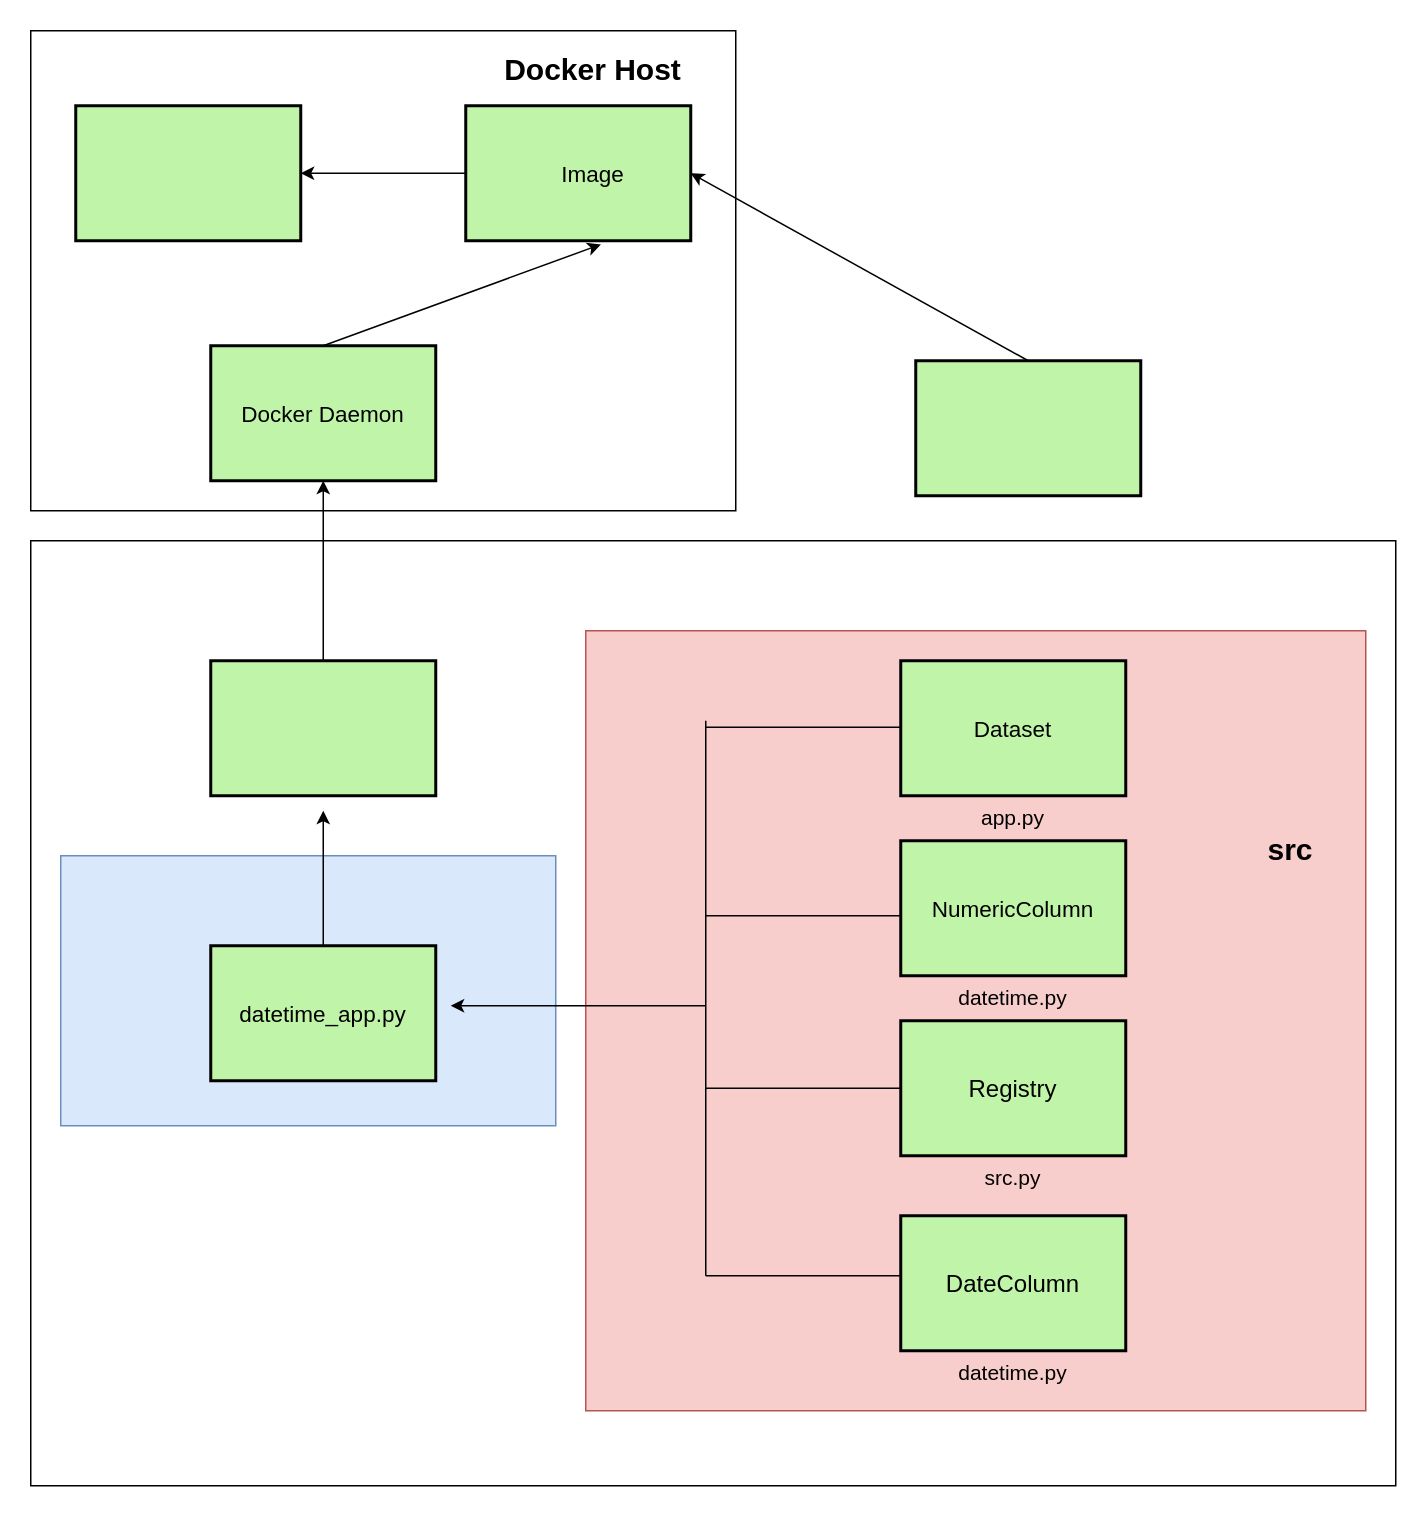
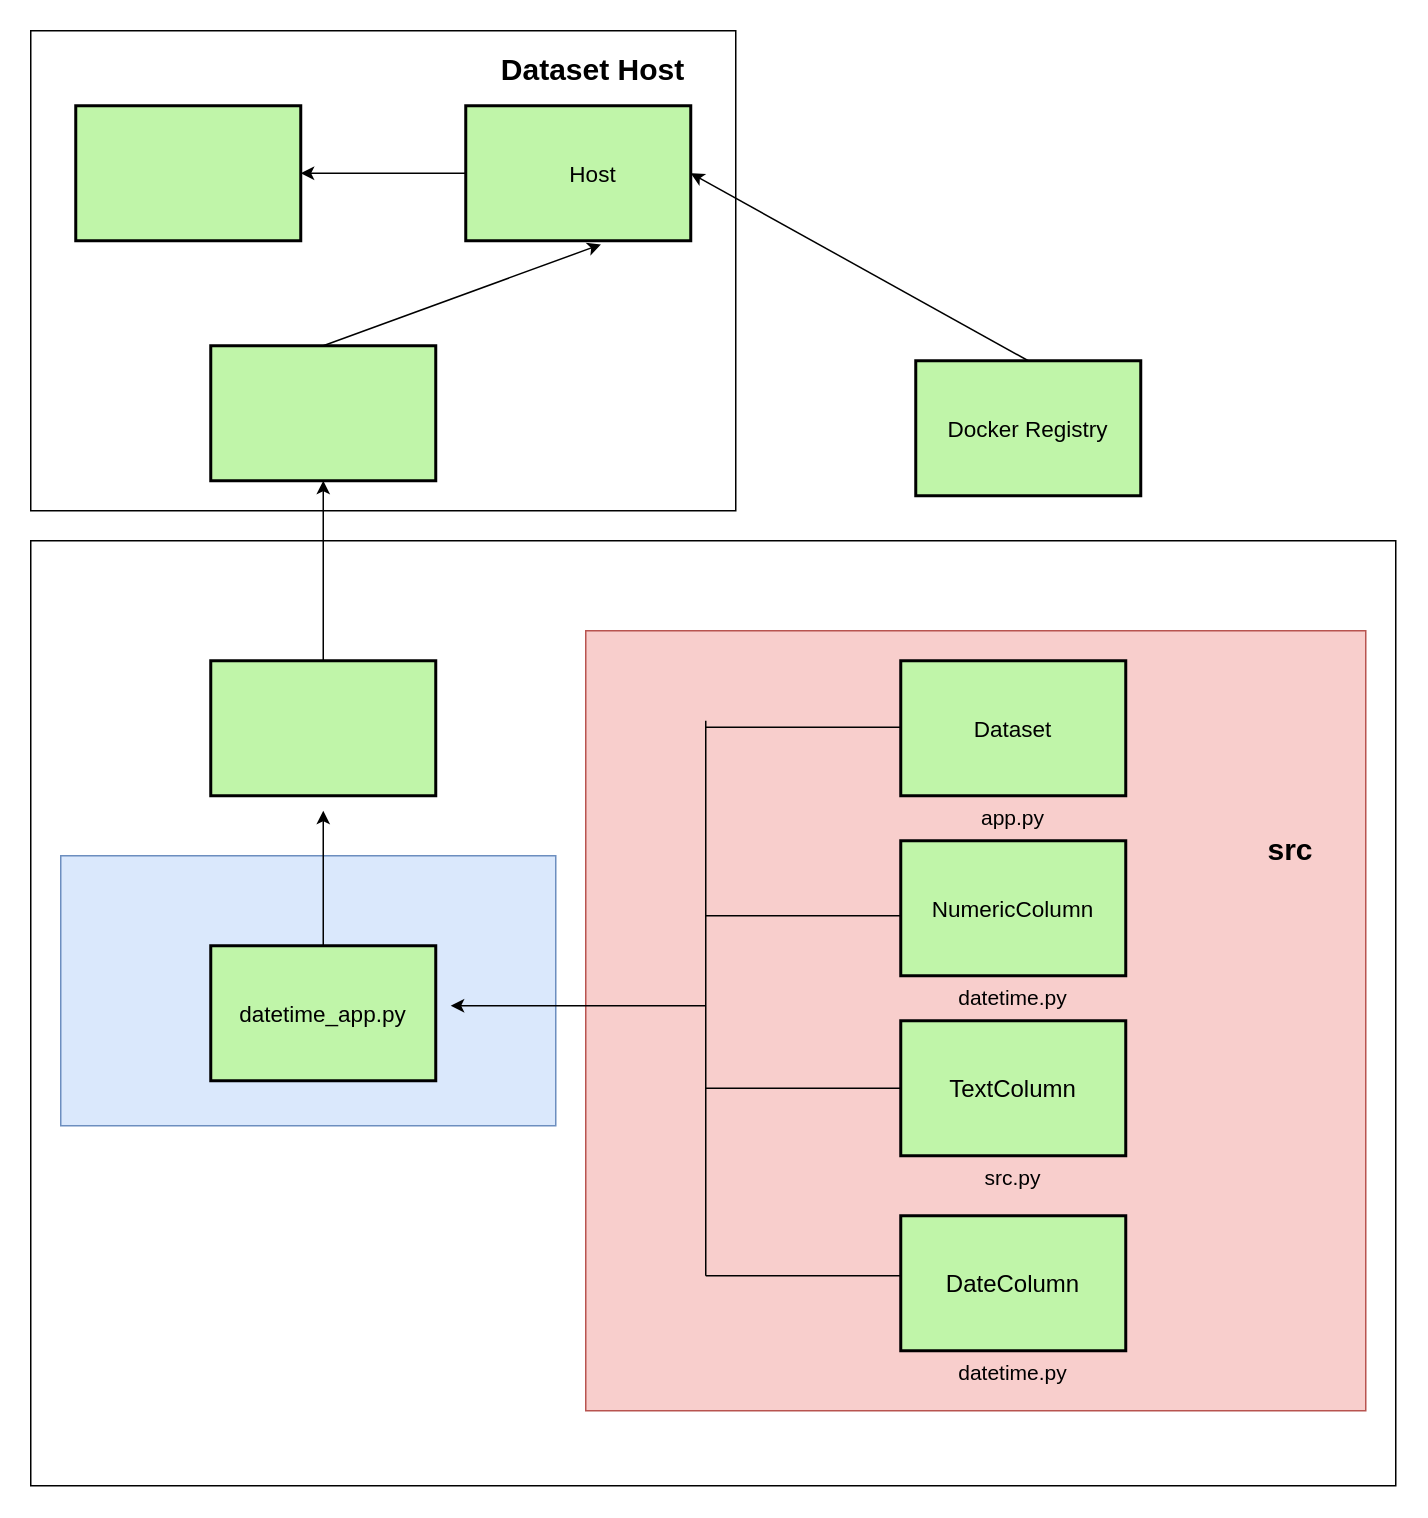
- <mxCell id="31" value="&lt;b&gt;&lt;font style=&quot;font-size: 20px&quot;&gt;Docker Host&lt;/font&gt;&lt;/b&gt;" style="text;html=1;strokeColor=none;fillColor=none;align=center;verticalAlign=middle;whiteSpace=wrap;rounded=0;fontSize=16;" vertex="1" parent="1"><mxGeometry x="265" y="30" width="260" height="30" as="geometry" /></mxCell>
+ <mxCell id="31" value="&lt;b&gt;&lt;font style=&quot;font-size: 20px&quot;&gt;Dataset Host&lt;/font&gt;&lt;/b&gt;" style="text;html=1;strokeColor=none;fillColor=none;align=center;verticalAlign=middle;whiteSpace=wrap;rounded=0;fontSize=16;" vertex="1" parent="1"><mxGeometry x="265" y="30" width="260" height="30" as="geometry" /></mxCell>
- <mxCell id="28" value="&lt;font style=&quot;font-size: 15px&quot;&gt;Image&lt;/font&gt;" style="text;html=1;strokeColor=none;fillColor=none;align=center;verticalAlign=middle;whiteSpace=wrap;rounded=0;" vertex="1" parent="1"><mxGeometry x="320" y="100" width="150" height="30" as="geometry" /></mxCell>
+ <mxCell id="28" value="&lt;font style=&quot;font-size: 15px&quot;&gt;Host&lt;/font&gt;" style="text;html=1;strokeColor=none;fillColor=none;align=center;verticalAlign=middle;whiteSpace=wrap;rounded=0;" vertex="1" parent="1"><mxGeometry x="320" y="100" width="150" height="30" as="geometry" /></mxCell>
- <mxCell id="34" value="&lt;font style=&quot;font-size: 15px&quot;&gt;Docker Daemon&lt;/font&gt;" style="text;html=1;strokeColor=none;fillColor=none;align=center;verticalAlign=middle;whiteSpace=wrap;rounded=0;" vertex="1" parent="1"><mxGeometry x="140" y="260" width="150" height="30" as="geometry" /></mxCell>
+ <mxCell id="30" value="&lt;font style=&quot;font-size: 15px&quot;&gt;Docker Registry&lt;/font&gt;" style="text;html=1;strokeColor=none;fillColor=none;align=center;verticalAlign=middle;whiteSpace=wrap;rounded=0;" vertex="1" parent="1"><mxGeometry x="610" y="270" width="150" height="30" as="geometry" /></mxCell>
- <mxCell id="12" value="&lt;font style=&quot;font-size: 16px&quot;&gt;Registry&lt;/font&gt;" style="text;html=1;strokeColor=none;fillColor=none;align=center;verticalAlign=middle;whiteSpace=wrap;rounded=0;" vertex="1" parent="1"><mxGeometry x="600" y="710" width="150" height="30" as="geometry" /></mxCell>
+ <mxCell id="12" value="&lt;font style=&quot;font-size: 16px&quot;&gt;TextColumn&lt;/font&gt;" style="text;html=1;strokeColor=none;fillColor=none;align=center;verticalAlign=middle;whiteSpace=wrap;rounded=0;" vertex="1" parent="1"><mxGeometry x="600" y="710" width="150" height="30" as="geometry" /></mxCell>
